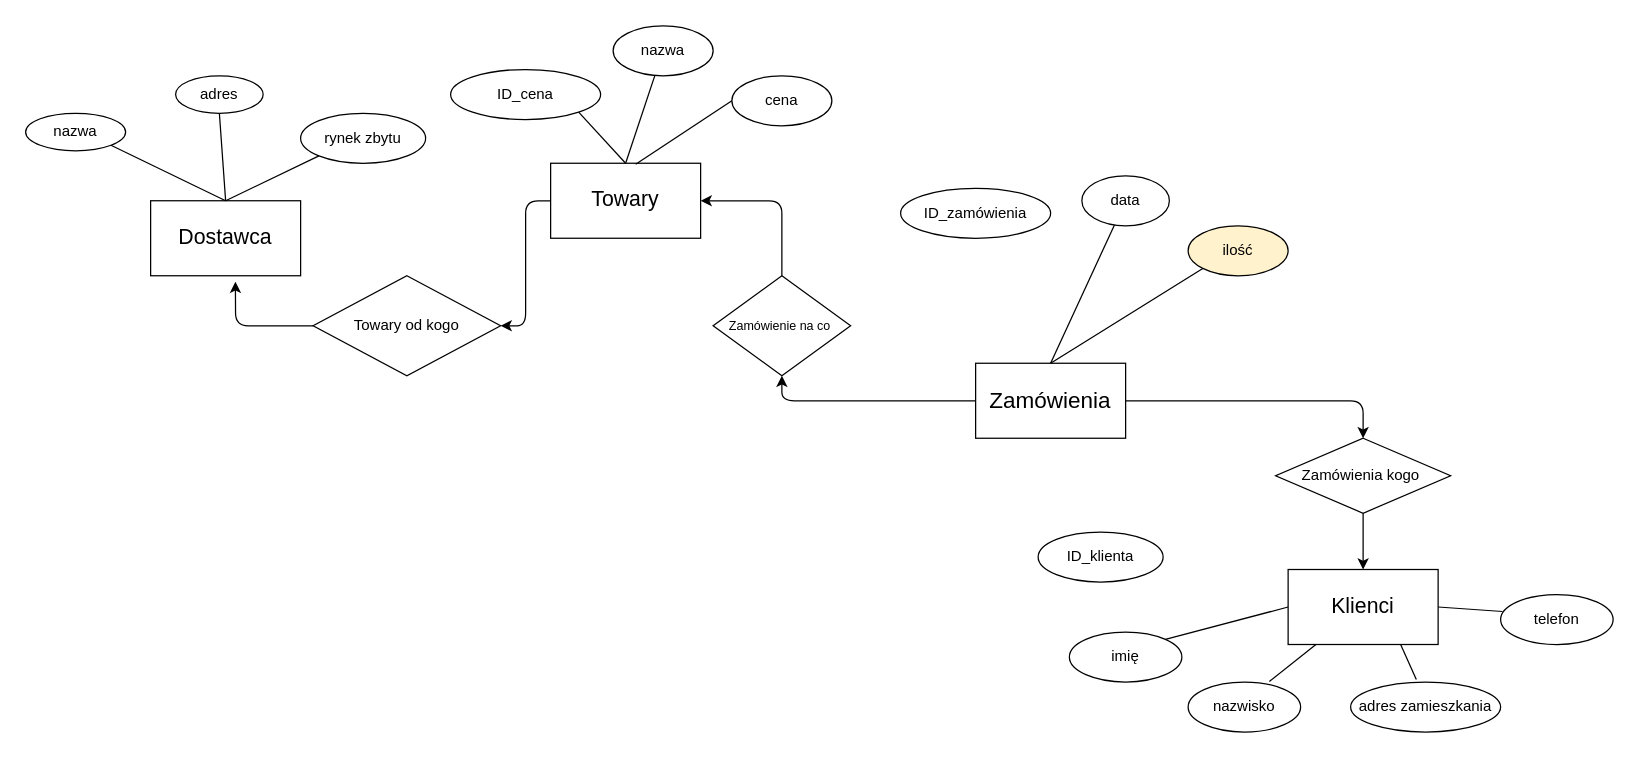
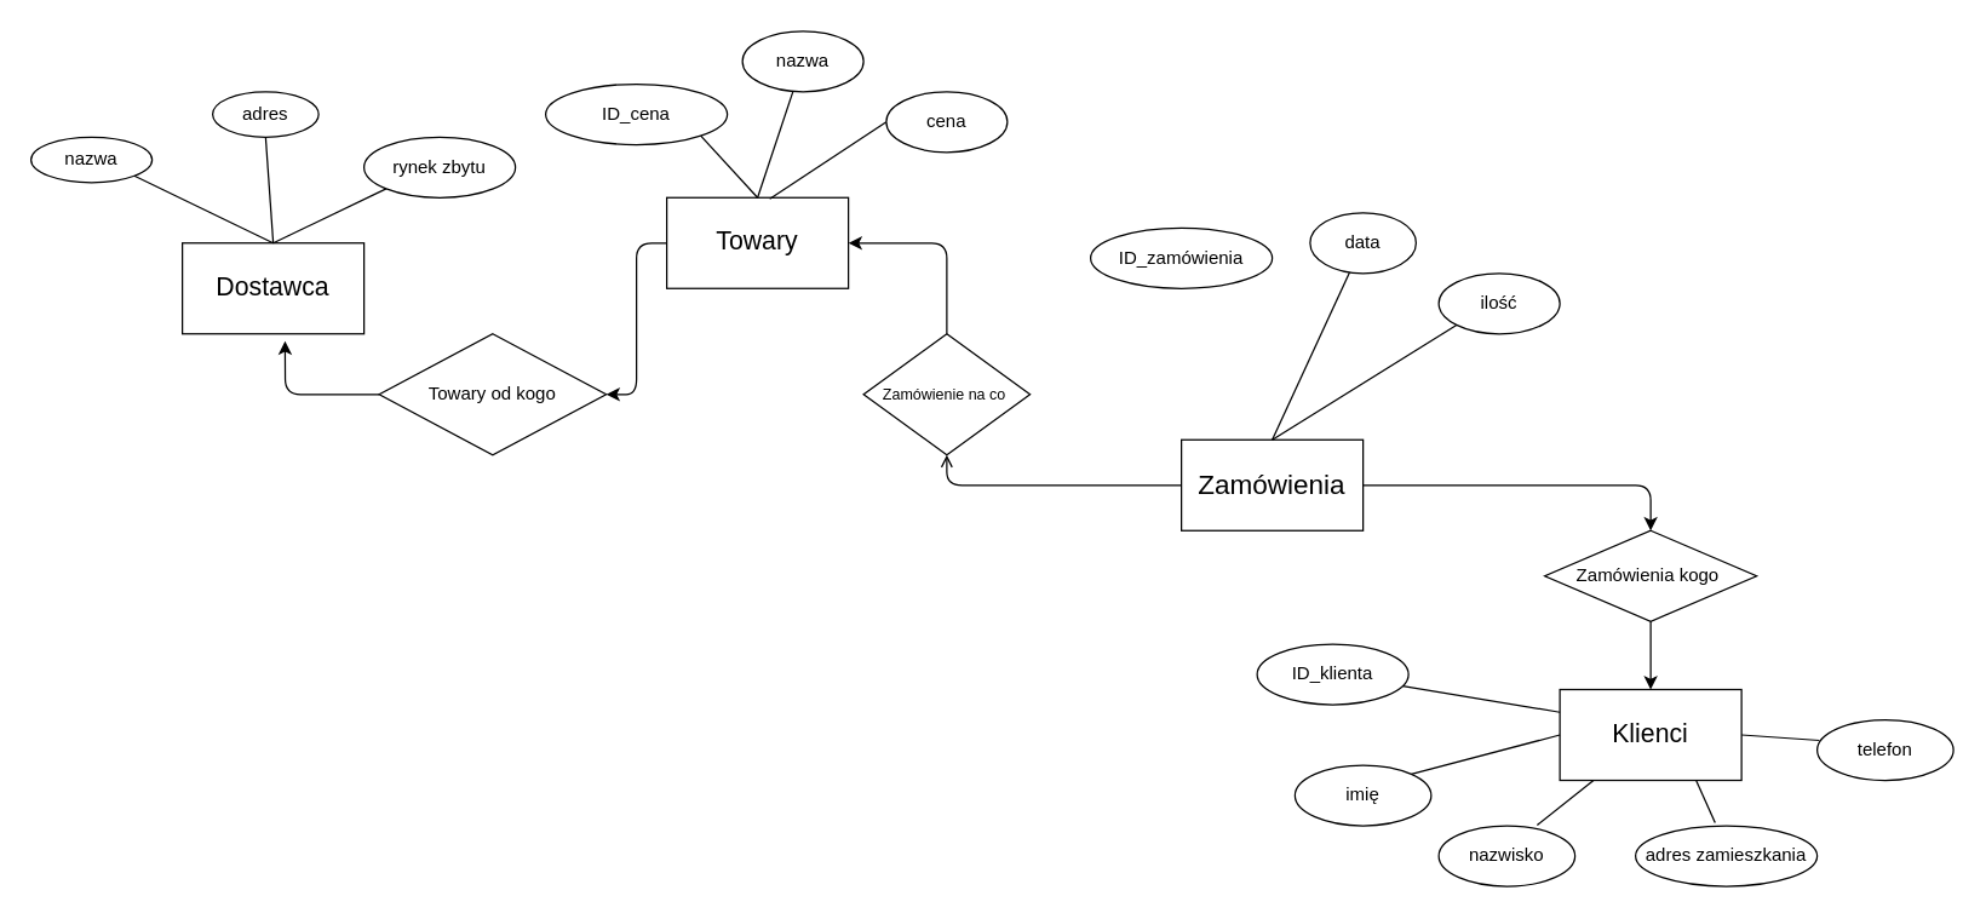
- <mxCell id="5" value="ilość" style="ellipse;whiteSpace=wrap;html=1;fillColor=#fff2cc;" vertex="1" parent="1"><mxGeometry x="950" y="180" width="80" height="40" as="geometry" /></mxCell>
+ <mxCell id="5" value="ilość" style="ellipse;whiteSpace=wrap;html=1;" vertex="1" parent="1"><mxGeometry x="950" y="180" width="80" height="40" as="geometry" /></mxCell>
- <mxCell id="40" value="" style="endArrow=classic;html=1;entryX=0.5;entryY=1;entryDx=0;entryDy=0;exitX=0;exitY=0.5;exitDx=0;exitDy=0;" edge="1" parent="1" source="2" target="14"><mxGeometry width="50" height="50" relative="1" as="geometry"><mxPoint x="660" y="370" as="sourcePoint" /><mxPoint x="710" y="320" as="targetPoint" /><Array as="points"><mxPoint x="625" y="320" /></Array></mxGeometry></mxCell>
+ <mxCell id="40" value="" style="endArrow=open;html=1;entryX=0.5;entryY=1;entryDx=0;entryDy=0;exitX=0;exitY=0.5;exitDx=0;exitDy=0;" edge="1" parent="1" source="2" target="14"><mxGeometry width="50" height="50" relative="1" as="geometry"><mxPoint x="660" y="370" as="sourcePoint" /><mxPoint x="710" y="320" as="targetPoint" /><Array as="points"><mxPoint x="625" y="320" /></Array></mxGeometry></mxCell>
+ <mxCell id="35" value="" style="endArrow=none;html=1;entryX=0;entryY=0.25;entryDx=0;entryDy=0;" edge="1" parent="1" source="11" target="10"><mxGeometry width="50" height="50" relative="1" as="geometry"><mxPoint x="1070" y="525" as="sourcePoint" /><mxPoint x="1120" y="475" as="targetPoint" /></mxGeometry></mxCell>
